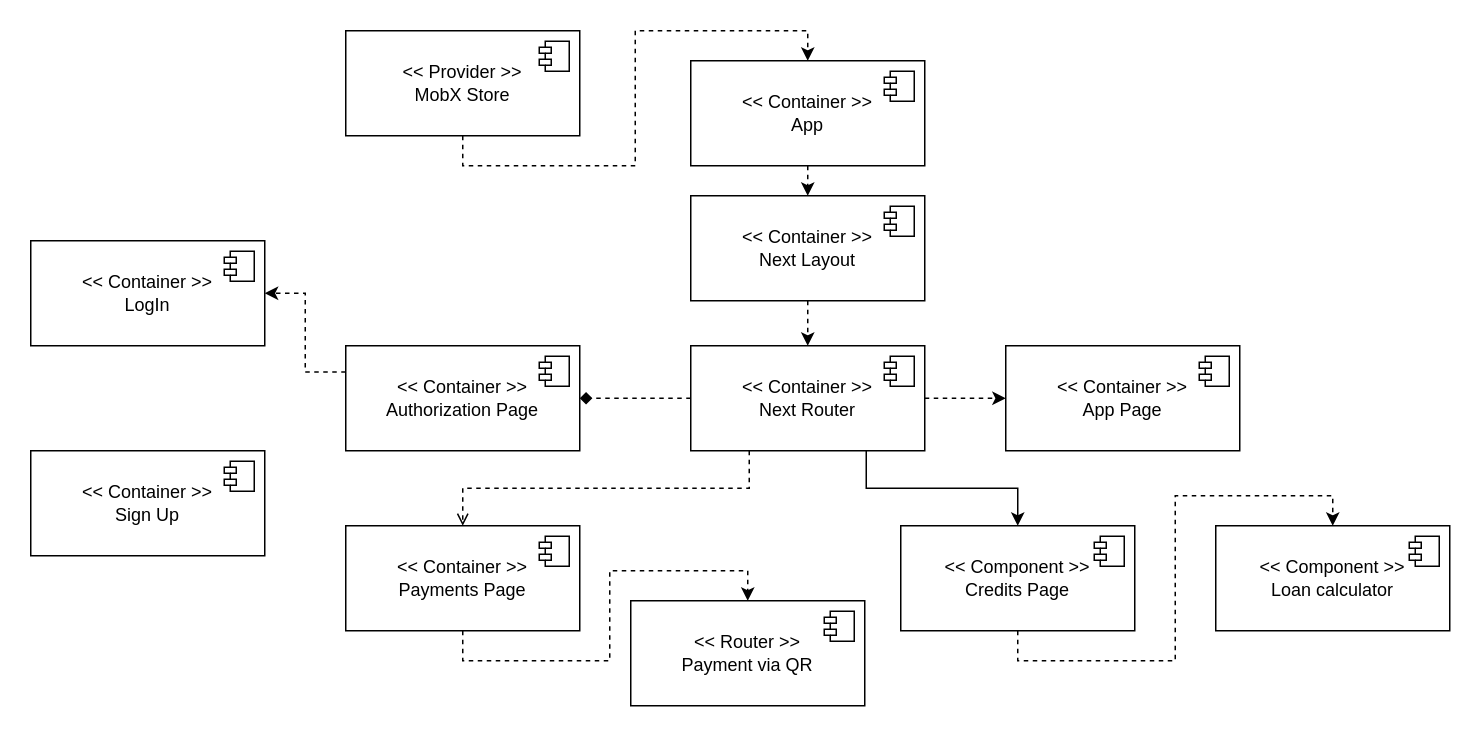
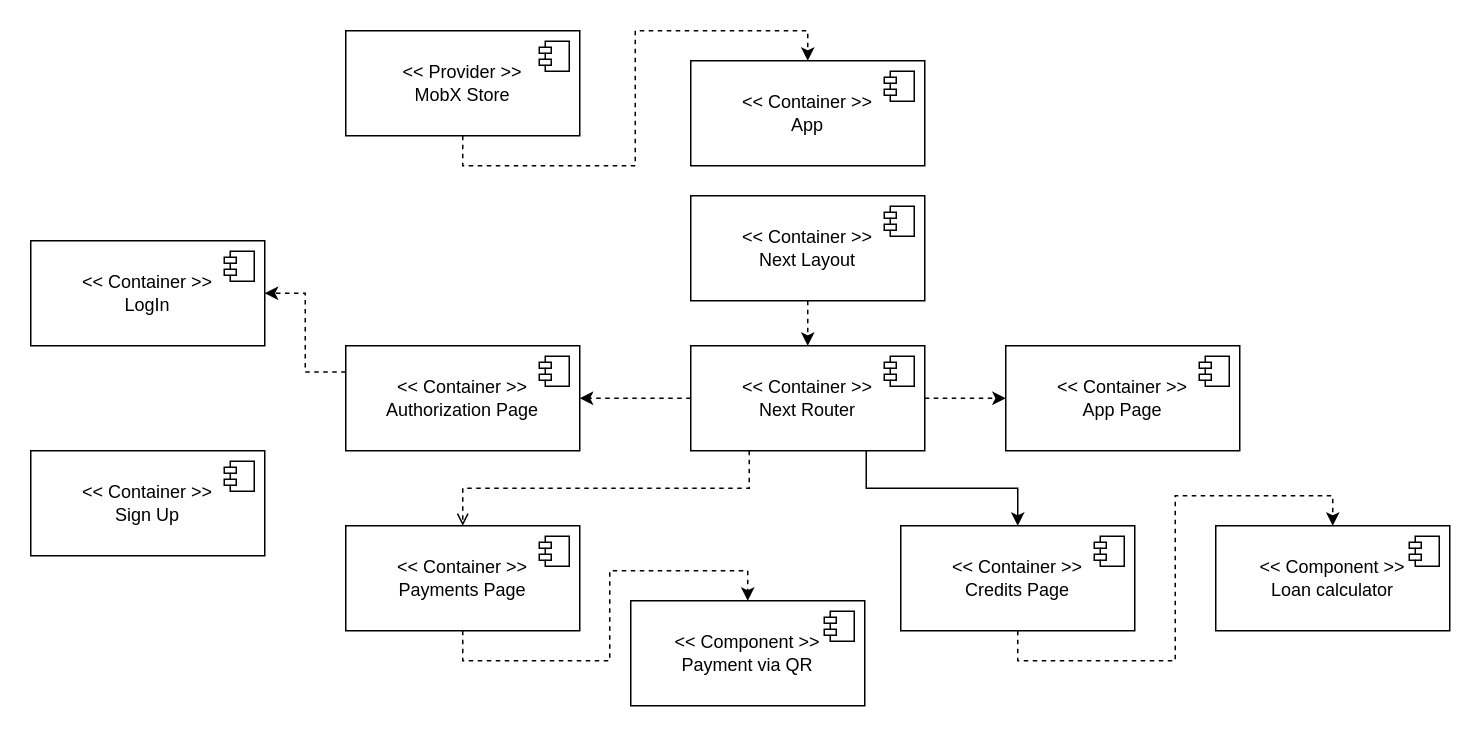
- <mxCell id="19" style="edgeStyle=orthogonalEdgeStyle;rounded=0;orthogonalLoop=1;jettySize=auto;html=1;entryX=0.5;entryY=0;entryDx=0;entryDy=0;dashed=1;exitX=0.5;exitY=1;exitDx=0;exitDy=0;" edge="1" parent="1" source="4" target="6"><mxGeometry relative="1" as="geometry"><mxPoint x="548" y="210" as="sourcePoint" /><mxPoint x="548" y="240" as="targetPoint" /></mxGeometry></mxCell>
- <mxCell id="8" style="edgeStyle=orthogonalEdgeStyle;rounded=0;orthogonalLoop=1;jettySize=auto;html=1;entryX=1;entryY=0.5;entryDx=0;entryDy=0;dashed=1;endArrow=diamond;" edge="1" parent="1" source="9" target="12"><mxGeometry relative="1" as="geometry" /></mxCell>
+ <mxCell id="8" style="edgeStyle=orthogonalEdgeStyle;rounded=0;orthogonalLoop=1;jettySize=auto;html=1;entryX=1;entryY=0.5;entryDx=0;entryDy=0;dashed=1;" edge="1" parent="1" source="9" target="12"><mxGeometry relative="1" as="geometry" /></mxCell>
- <mxCell id="27" value="&amp;lt;&amp;lt; Component &amp;gt;&amp;gt;&lt;br&gt;Credits Page" style="html=1;dropTarget=0;whiteSpace=wrap;" vertex="1" parent="1"><mxGeometry x="600" y="350" width="156" height="70" as="geometry" /></mxCell>
+ <mxCell id="27" value="&amp;lt;&amp;lt; Container &amp;gt;&amp;gt;&lt;br&gt;Credits Page" style="html=1;dropTarget=0;whiteSpace=wrap;" vertex="1" parent="1"><mxGeometry x="600" y="350" width="156" height="70" as="geometry" /></mxCell>
- <mxCell id="29" value="&amp;lt;&amp;lt; Router &amp;gt;&amp;gt;&lt;br&gt;Payment via QR" style="html=1;dropTarget=0;whiteSpace=wrap;" vertex="1" parent="1"><mxGeometry x="420" y="400" width="156" height="70" as="geometry" /></mxCell>
+ <mxCell id="29" value="&amp;lt;&amp;lt; Component &amp;gt;&amp;gt;&lt;br&gt;Payment via QR" style="html=1;dropTarget=0;whiteSpace=wrap;" vertex="1" parent="1"><mxGeometry x="420" y="400" width="156" height="70" as="geometry" /></mxCell>
